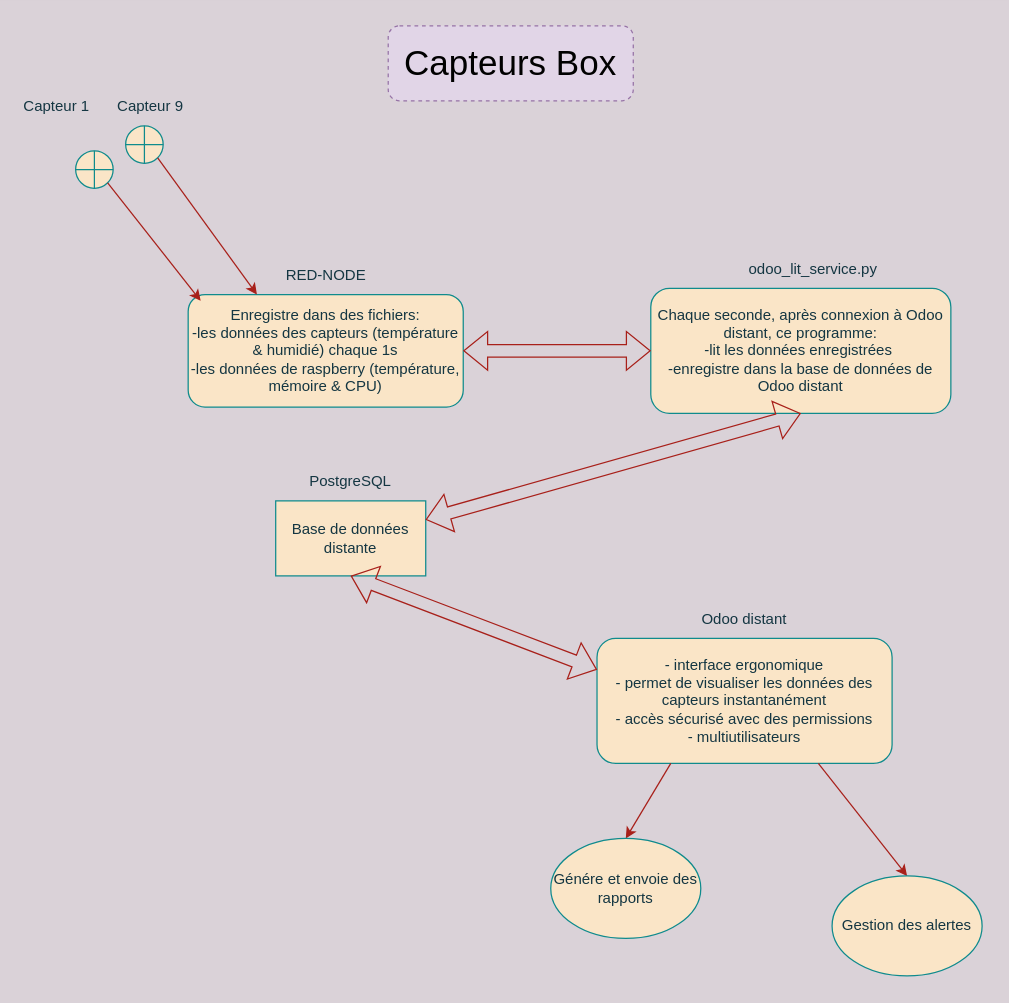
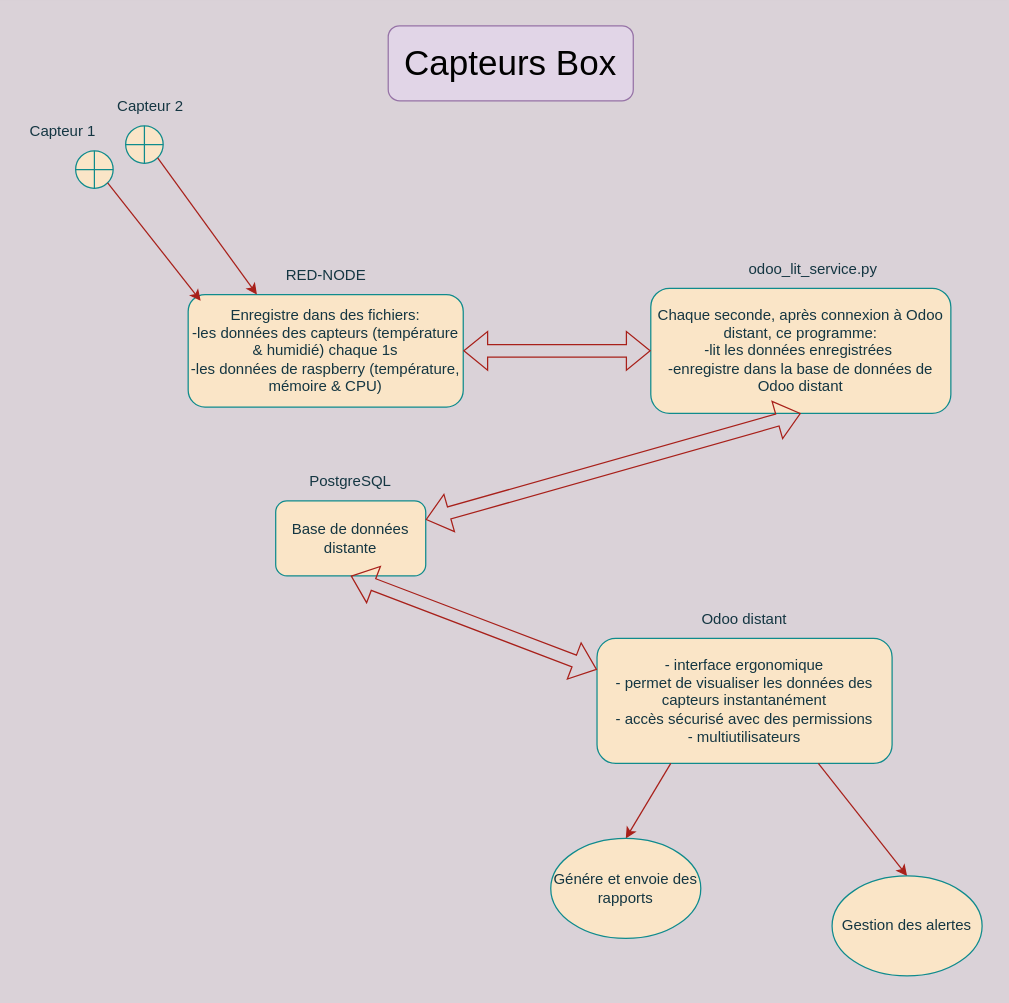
- <mxCell id="23" value="&lt;font style=&quot;font-size: 28px&quot;&gt;Capteurs Box&lt;/font&gt;" style="rounded=1;whiteSpace=wrap;html=1;fillColor=#e1d5e7;strokeColor=#9673a6;dashed=1;" vertex="1" parent="1"><mxGeometry x="310" y="20" width="196" height="60" as="geometry" /></mxCell>
+ <mxCell id="23" value="&lt;font style=&quot;font-size: 28px&quot;&gt;Capteurs Box&lt;/font&gt;" style="rounded=1;whiteSpace=wrap;html=1;fillColor=#e1d5e7;strokeColor=#9673a6;" vertex="1" parent="1"><mxGeometry x="310" y="20" width="196" height="60" as="geometry" /></mxCell>
- <mxCell id="7" value="Capteur 1" style="text;html=1;strokeColor=none;fillColor=none;align=center;verticalAlign=middle;whiteSpace=wrap;rounded=0;fontColor=#143642;" vertex="1" parent="1"><mxGeometry x="15" y="70" width="60" height="30" as="geometry" /></mxCell>
+ <mxCell id="7" value="Capteur 1" style="text;html=1;strokeColor=none;fillColor=none;align=center;verticalAlign=middle;whiteSpace=wrap;rounded=0;fontColor=#143642;" vertex="1" parent="1"><mxGeometry x="20" y="90" width="60" height="30" as="geometry" /></mxCell>
- <mxCell id="16" value="Capteur 9" style="text;html=1;strokeColor=none;fillColor=none;align=center;verticalAlign=middle;whiteSpace=wrap;rounded=0;fontColor=#143642;" vertex="1" parent="1"><mxGeometry x="90" y="70" width="60" height="30" as="geometry" /></mxCell>
+ <mxCell id="16" value="Capteur 2" style="text;html=1;strokeColor=none;fillColor=none;align=center;verticalAlign=middle;whiteSpace=wrap;rounded=0;fontColor=#143642;" vertex="1" parent="1"><mxGeometry x="90" y="70" width="60" height="30" as="geometry" /></mxCell>
- <mxCell id="11" value="Base de données distante" style="whiteSpace=wrap;html=1;fillColor=#FAE5C7;strokeColor=#0F8B8D;fontColor=#143642;rounded=0;" vertex="1" parent="1"><mxGeometry x="220" y="400" width="120" height="60" as="geometry" /></mxCell>
+ <mxCell id="11" value="Base de données distante" style="rounded=1;whiteSpace=wrap;html=1;fillColor=#FAE5C7;strokeColor=#0F8B8D;fontColor=#143642;" vertex="1" parent="1"><mxGeometry x="220" y="400" width="120" height="60" as="geometry" /></mxCell>
